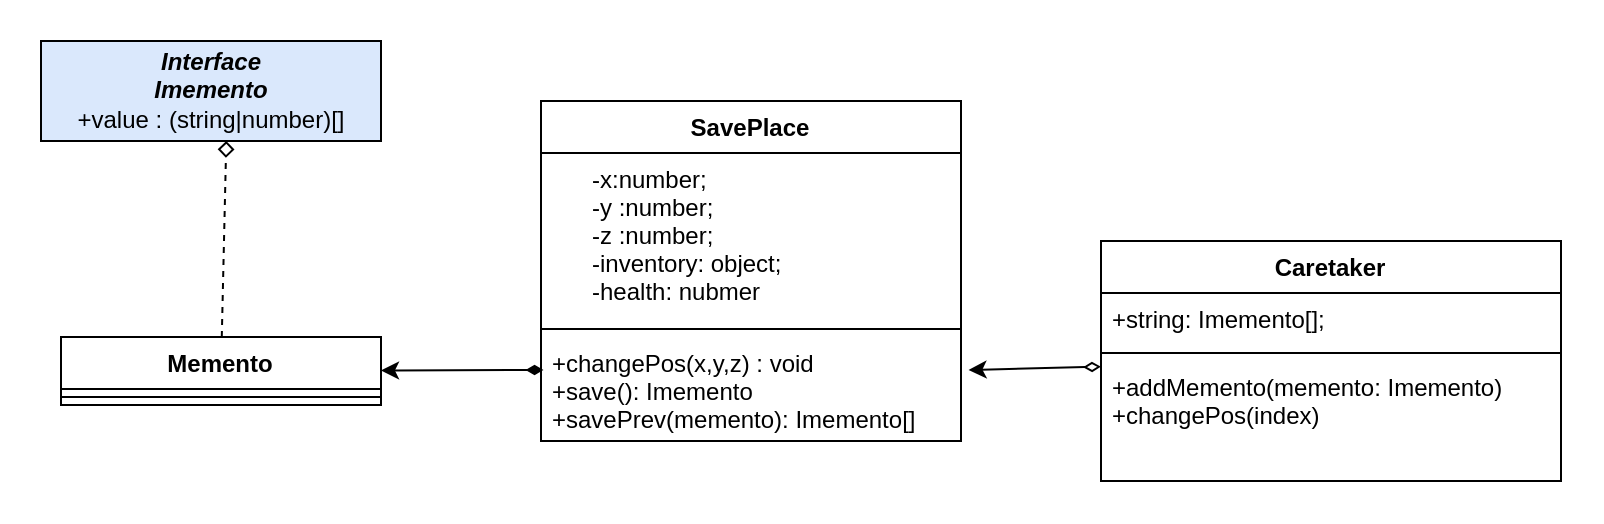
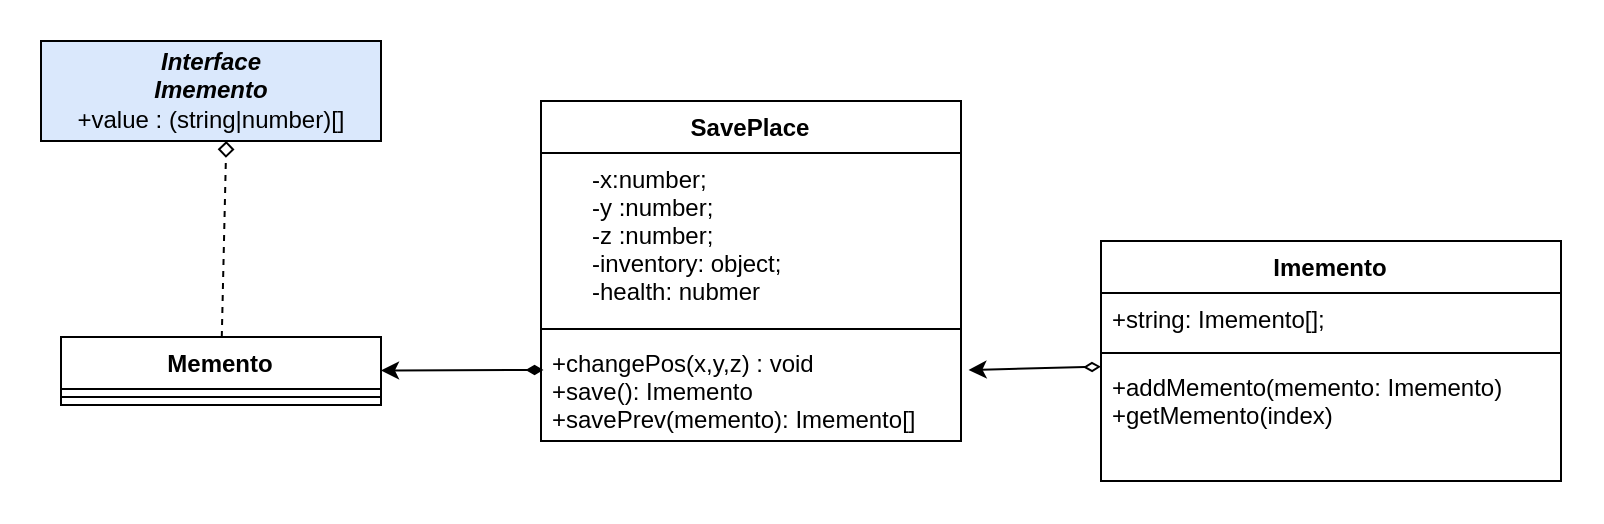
- <mxCell id="9" value="Caretaker" style="swimlane;fontStyle=1;align=center;verticalAlign=top;childLayout=stackLayout;horizontal=1;startSize=26;horizontalStack=0;resizeParent=1;resizeParentMax=0;resizeLast=0;collapsible=1;marginBottom=0;" parent="1" vertex="1"><mxGeometry x="550" y="120" width="230" height="120" as="geometry" /></mxCell>
+ <mxCell id="9" value="Imemento" style="swimlane;fontStyle=1;align=center;verticalAlign=top;childLayout=stackLayout;horizontal=1;startSize=26;horizontalStack=0;resizeParent=1;resizeParentMax=0;resizeLast=0;collapsible=1;marginBottom=0;" parent="1" vertex="1"><mxGeometry x="550" y="120" width="230" height="120" as="geometry" /></mxCell>
- <mxCell id="12" value="+addMemento(memento: Imemento)&#10;+changePos(index)" style="text;strokeColor=none;fillColor=none;align=left;verticalAlign=top;spacingLeft=4;spacingRight=4;overflow=hidden;rotatable=0;points=[[0,0.5],[1,0.5]];portConstraint=eastwest;" parent="9" vertex="1"><mxGeometry y="60" width="230" height="60" as="geometry" /></mxCell>
+ <mxCell id="12" value="+addMemento(memento: Imemento)&#10;+getMemento(index)" style="text;strokeColor=none;fillColor=none;align=left;verticalAlign=top;spacingLeft=4;spacingRight=4;overflow=hidden;rotatable=0;points=[[0,0.5],[1,0.5]];portConstraint=eastwest;" parent="9" vertex="1"><mxGeometry y="60" width="230" height="60" as="geometry" /></mxCell>
